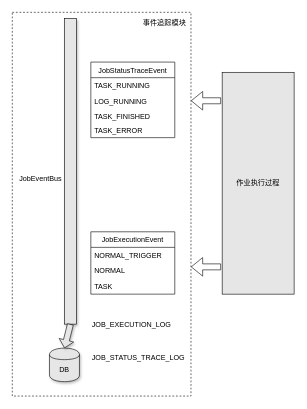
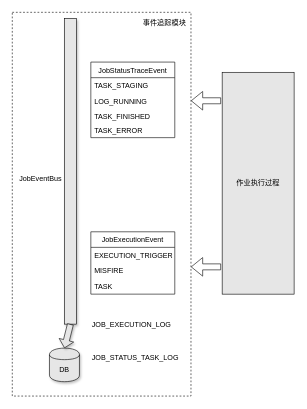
- <mxCell id="11" value="TASK_RUNNING" style="text;strokeColor=none;fillColor=none;align=left;verticalAlign=top;spacingLeft=4;spacingRight=4;overflow=hidden;rotatable=0;points=[[0,0.5],[1,0.5]];portConstraint=eastwest;" vertex="1" parent="10"><mxGeometry y="26" width="140" height="26" as="geometry" /></mxCell>
+ <mxCell id="11" value="TASK_STAGING" style="text;strokeColor=none;fillColor=none;align=left;verticalAlign=top;spacingLeft=4;spacingRight=4;overflow=hidden;rotatable=0;points=[[0,0.5],[1,0.5]];portConstraint=eastwest;" vertex="1" parent="10"><mxGeometry y="26" width="140" height="26" as="geometry" /></mxCell>
- <mxCell id="16" value="NORMAL_TRIGGER" style="text;strokeColor=none;fillColor=none;align=left;verticalAlign=top;spacingLeft=4;spacingRight=4;overflow=hidden;rotatable=0;points=[[0,0.5],[1,0.5]];portConstraint=eastwest;" vertex="1" parent="15"><mxGeometry y="26" width="140" height="26" as="geometry" /></mxCell>
+ <mxCell id="16" value="EXECUTION_TRIGGER" style="text;strokeColor=none;fillColor=none;align=left;verticalAlign=top;spacingLeft=4;spacingRight=4;overflow=hidden;rotatable=0;points=[[0,0.5],[1,0.5]];portConstraint=eastwest;" vertex="1" parent="15"><mxGeometry y="26" width="140" height="26" as="geometry" /></mxCell>
- <mxCell id="17" value="NORMAL" style="text;strokeColor=none;fillColor=none;align=left;verticalAlign=top;spacingLeft=4;spacingRight=4;overflow=hidden;rotatable=0;points=[[0,0.5],[1,0.5]];portConstraint=eastwest;" vertex="1" parent="15"><mxGeometry y="52" width="140" height="26" as="geometry" /></mxCell>
+ <mxCell id="17" value="MISFIRE" style="text;strokeColor=none;fillColor=none;align=left;verticalAlign=top;spacingLeft=4;spacingRight=4;overflow=hidden;rotatable=0;points=[[0,0.5],[1,0.5]];portConstraint=eastwest;" vertex="1" parent="15"><mxGeometry y="52" width="140" height="26" as="geometry" /></mxCell>
- <mxCell id="7" value="JOB_STATUS_TRACE_LOG" style="text;html=1;" vertex="1" parent="1"><mxGeometry x="151" y="582" width="180" height="30" as="geometry" /></mxCell>
+ <mxCell id="7" value="JOB_STATUS_TASK_LOG" style="text;html=1;" vertex="1" parent="1"><mxGeometry x="151" y="582" width="180" height="30" as="geometry" /></mxCell>
